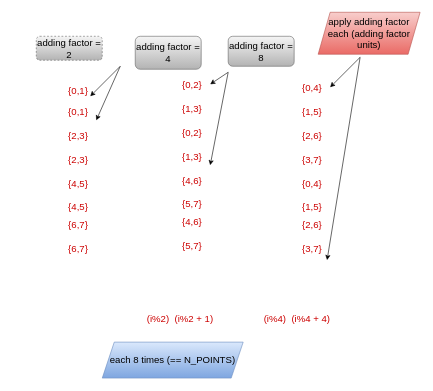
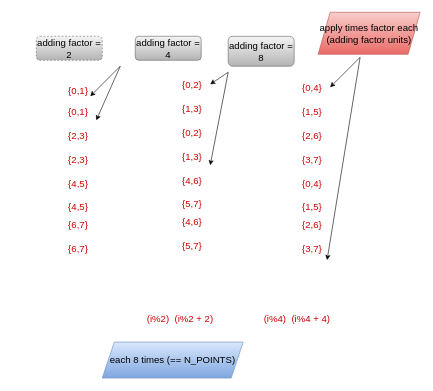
- <mxCell id="38" value="apply adding factor each (adding factor units)" style="shape=parallelogram;perimeter=parallelogramPerimeter;whiteSpace=wrap;html=1;fixedSize=1;fontSize=16;fillColor=#f8cecc;gradientColor=#ea6b66;strokeColor=#b85450;" vertex="1" parent="1"><mxGeometry x="530" y="20" width="170" height="70" as="geometry" /></mxCell>
+ <mxCell id="38" value="apply times factor each (adding factor units)" style="shape=parallelogram;perimeter=parallelogramPerimeter;whiteSpace=wrap;html=1;fixedSize=1;fontSize=16;fillColor=#f8cecc;gradientColor=#ea6b66;strokeColor=#b85450;" vertex="1" parent="1"><mxGeometry x="530" y="20" width="170" height="70" as="geometry" /></mxCell>
- <mxCell id="28" value="adding factor = 4" style="rounded=1;whiteSpace=wrap;html=1;fontSize=16;fillColor=#f5f5f5;gradientColor=#b3b3b3;strokeColor=#666666;" vertex="1" parent="1"><mxGeometry x="225" y="60" width="110" height="55" as="geometry" /></mxCell>
+ <mxCell id="28" value="adding factor = 4" style="rounded=1;whiteSpace=wrap;html=1;fontSize=16;fillColor=#f5f5f5;gradientColor=#b3b3b3;strokeColor=#666666;" vertex="1" parent="1"><mxGeometry x="225" y="60" width="110" height="40" as="geometry" /></mxCell>
- <mxCell id="37" value="(i%2)&amp;nbsp; (i%2 + 1)" style="text;html=1;strokeColor=none;fillColor=none;align=center;verticalAlign=middle;whiteSpace=wrap;rounded=0;fontSize=16;fontColor=#CC0000;" vertex="1" parent="1"><mxGeometry x="225" y="501" width="150" height="60" as="geometry" /></mxCell>
+ <mxCell id="37" value="(i%2)&amp;nbsp; (i%2 + 2)" style="text;html=1;strokeColor=none;fillColor=none;align=center;verticalAlign=middle;whiteSpace=wrap;rounded=0;fontSize=16;fontColor=#CC0000;" vertex="1" parent="1"><mxGeometry x="225" y="501" width="150" height="60" as="geometry" /></mxCell>
